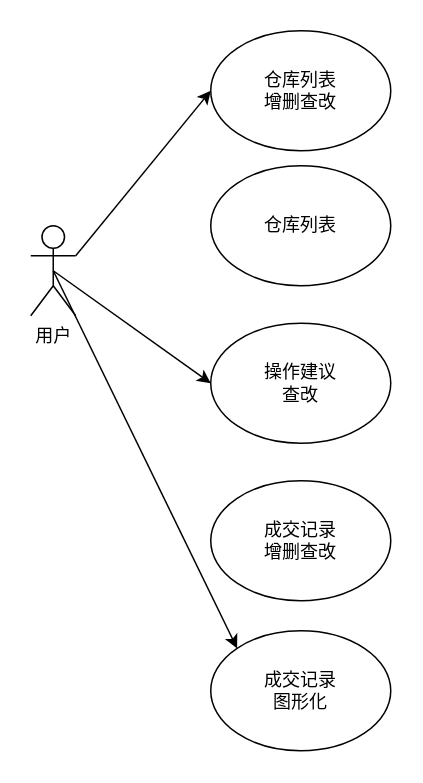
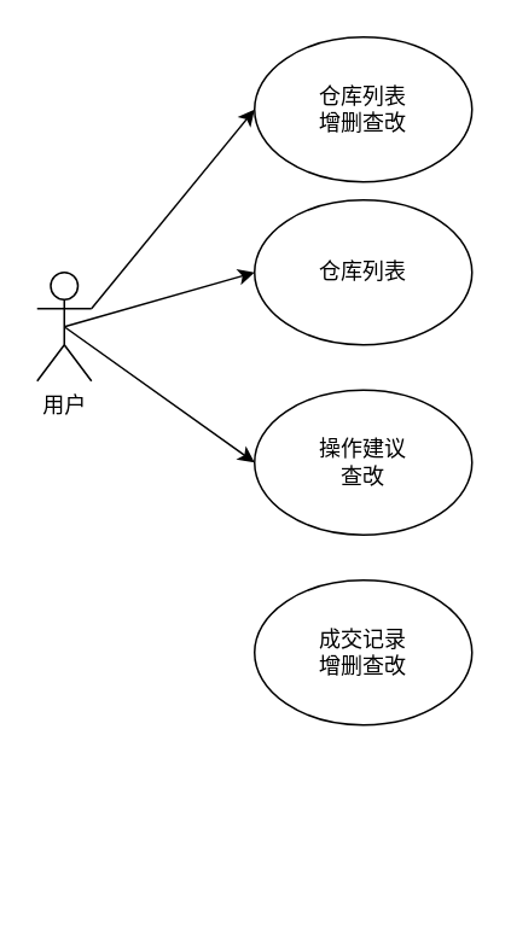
+ <mxCell id="3" style="edgeStyle=none;rounded=0;orthogonalLoop=1;jettySize=auto;html=1;exitX=0.5;exitY=0.5;exitDx=0;exitDy=0;exitPerimeter=0;entryX=0;entryY=0.5;entryDx=0;entryDy=0;fontColor=#000000;" edge="1" parent="1" source="6" target="8"><mxGeometry relative="1" as="geometry" /></mxCell>
- <mxCell id="5" style="edgeStyle=none;rounded=0;orthogonalLoop=1;jettySize=auto;html=1;exitX=0.5;exitY=0.5;exitDx=0;exitDy=0;exitPerimeter=0;entryX=0;entryY=0;entryDx=0;entryDy=0;fontColor=#000000;" edge="1" parent="1" source="6" target="11"><mxGeometry relative="1" as="geometry" /></mxCell>
- <mxCell id="11" value="成交记录&lt;br&gt;图形化&lt;br&gt;" style="ellipse;whiteSpace=wrap;html=1;fontColor=#000000;" vertex="1" parent="1"><mxGeometry x="140" y="420" width="120" height="80" as="geometry" /></mxCell>
